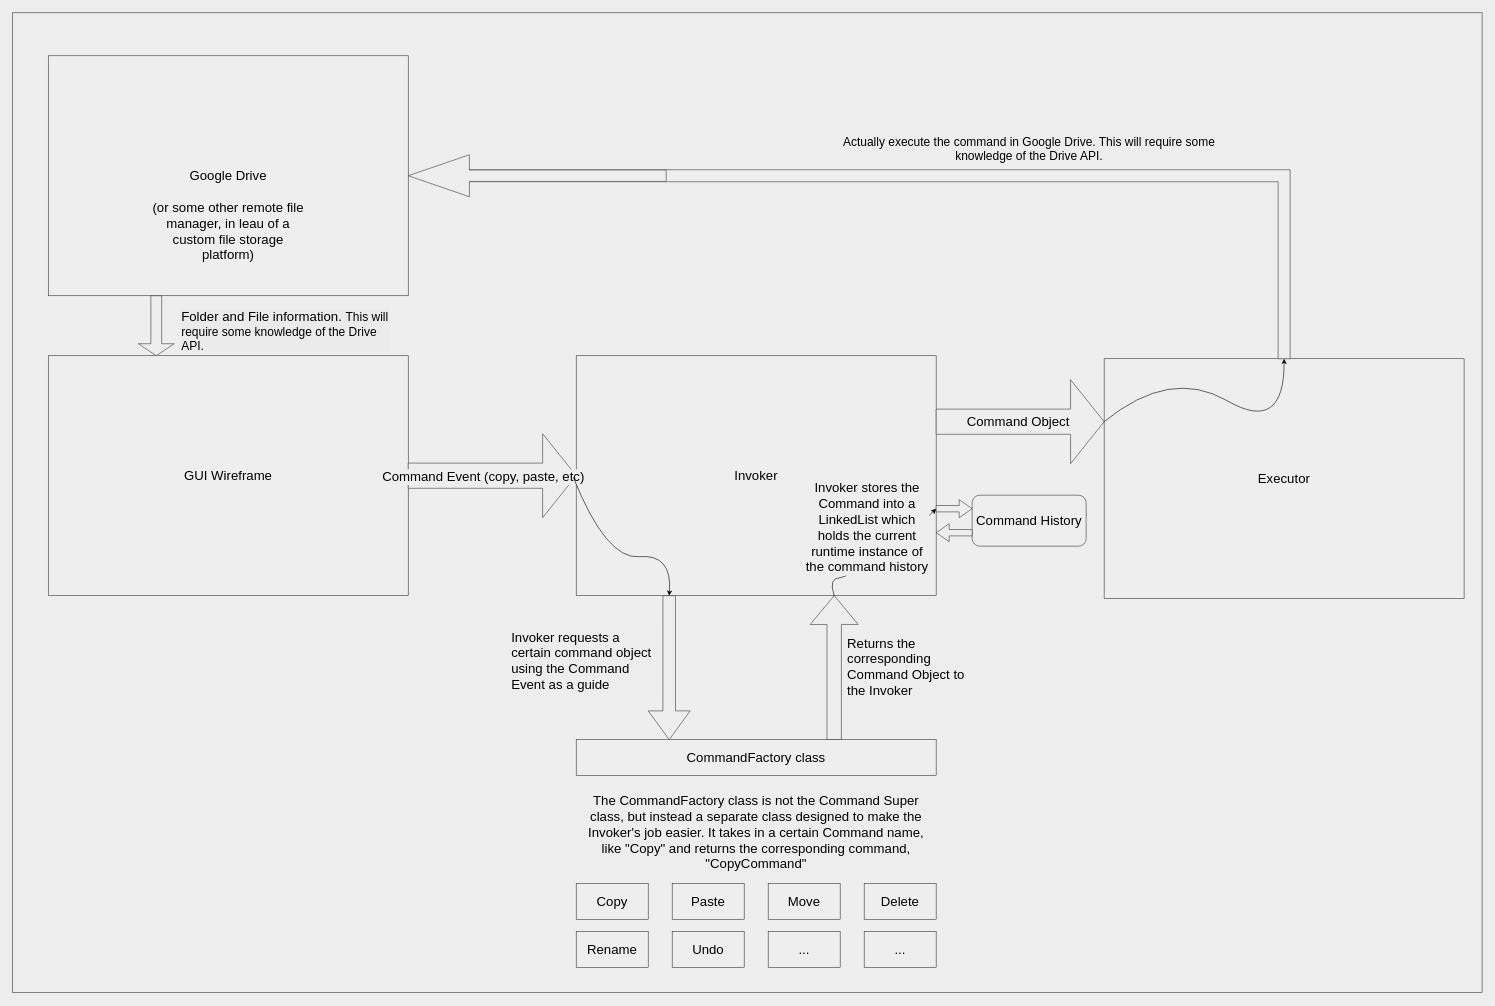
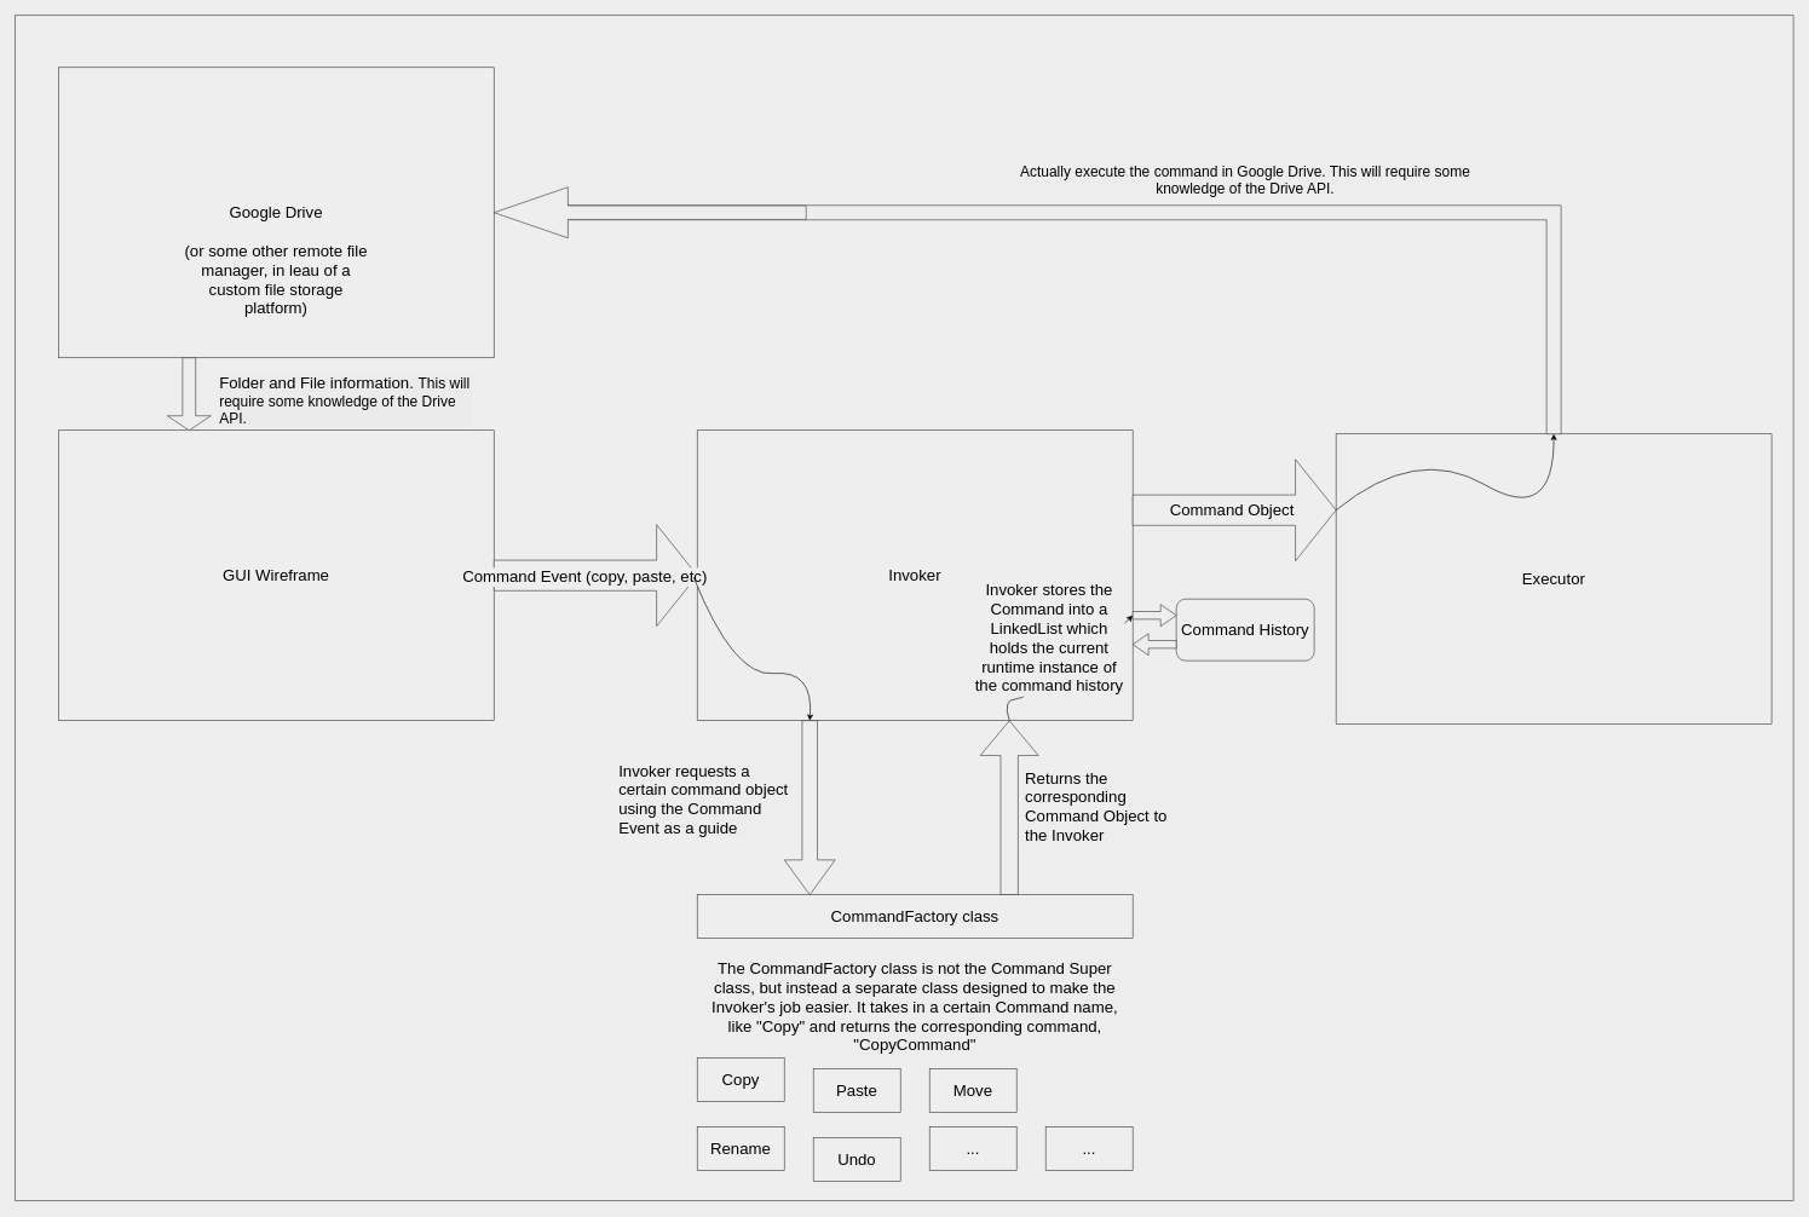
- <mxCell id="13" value="Copy" style="rounded=0;whiteSpace=wrap;html=1;fontSize=22;fillColor=#eeeeee;strokeColor=#36393d;fontColor=#000000;" vertex="1" parent="1"><mxGeometry x="960" y="1472" width="120" height="60" as="geometry" /></mxCell>
+ <mxCell id="13" value="Copy" style="rounded=0;whiteSpace=wrap;html=1;fontSize=22;fillColor=#eeeeee;strokeColor=#36393d;fontColor=#000000;" vertex="1" parent="1"><mxGeometry x="960" y="1457" width="120" height="60" as="geometry" /></mxCell>
- <mxCell id="16" value="Delete" style="rounded=0;whiteSpace=wrap;html=1;fontSize=22;fillColor=#eeeeee;strokeColor=#36393d;fontColor=#000000;" vertex="1" parent="1"><mxGeometry x="1440" y="1472" width="120" height="60" as="geometry" /></mxCell>
- <mxCell id="18" value="Undo" style="rounded=0;whiteSpace=wrap;html=1;fontSize=22;fillColor=#eeeeee;strokeColor=#36393d;fontColor=#000000;" vertex="1" parent="1"><mxGeometry x="1120" y="1552" width="120" height="60" as="geometry" /></mxCell>
+ <mxCell id="18" value="Undo" style="rounded=0;whiteSpace=wrap;html=1;fontSize=22;fillColor=#eeeeee;strokeColor=#36393d;fontColor=#000000;" vertex="1" parent="1"><mxGeometry x="1120" y="1567" width="120" height="60" as="geometry" /></mxCell>
